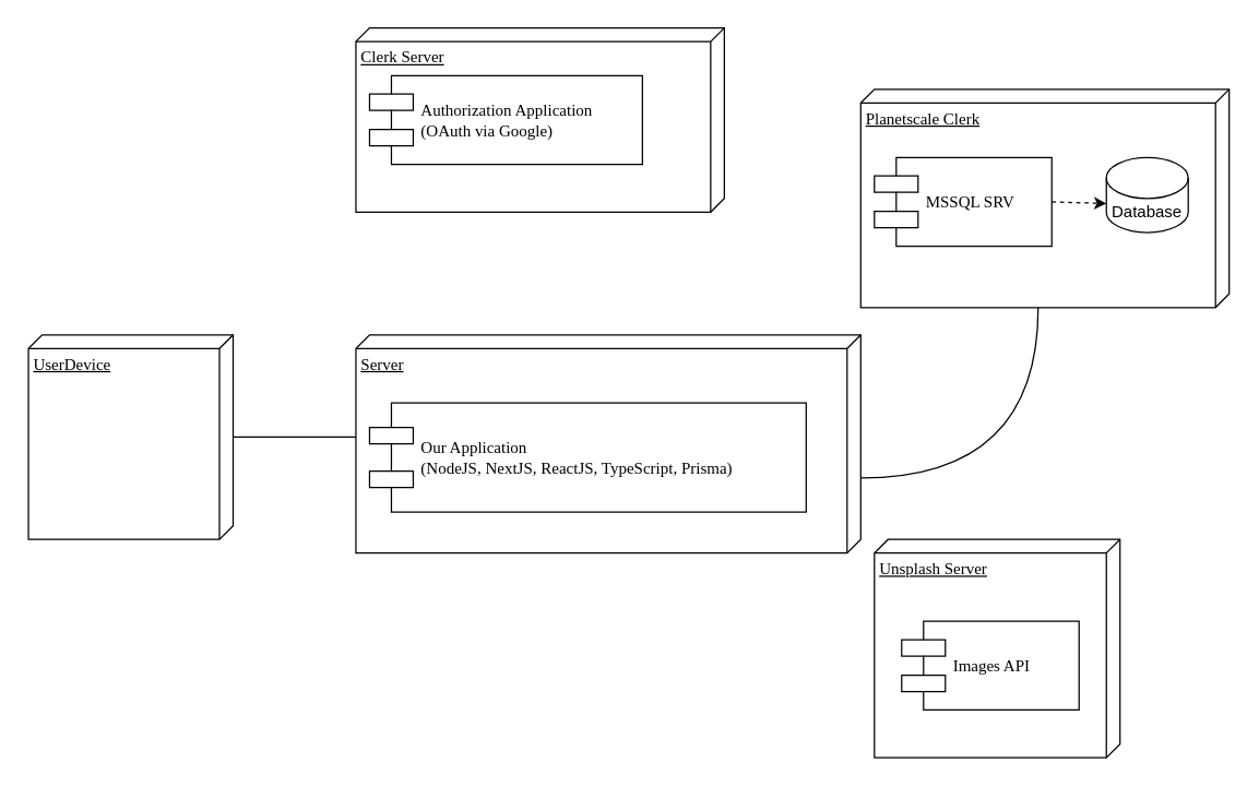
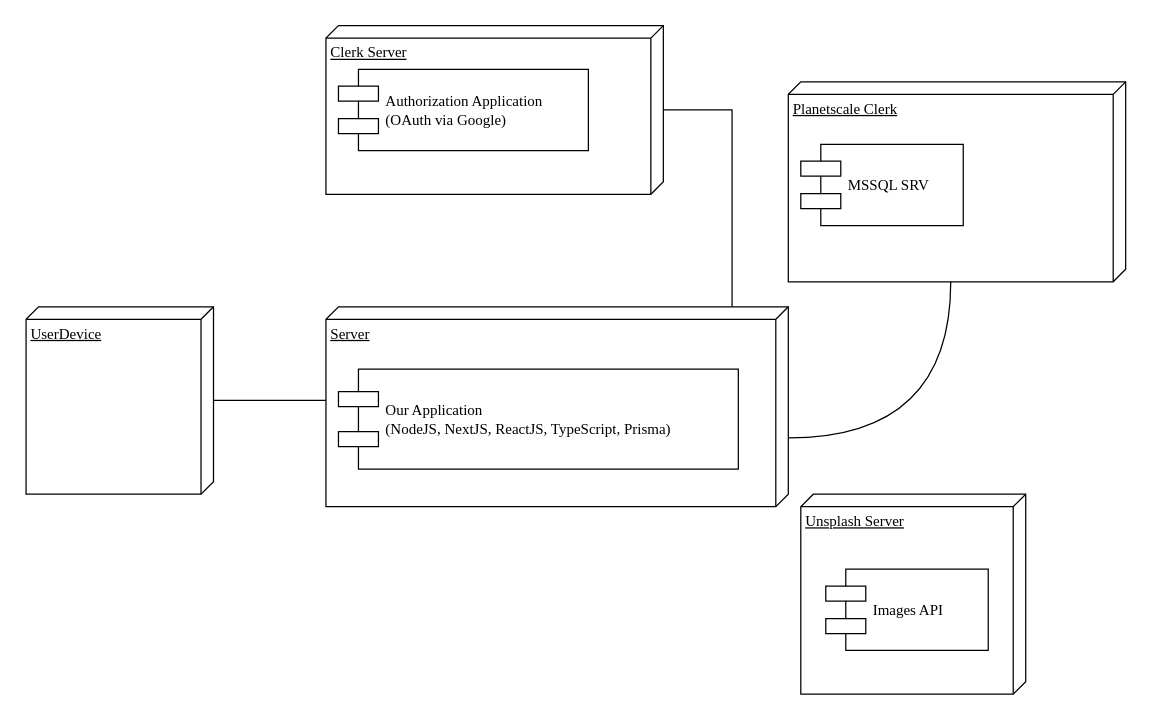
+ <mxCell id="7" style="edgeStyle=orthogonalEdgeStyle;rounded=0;html=1;labelBackgroundColor=none;startArrow=none;startFill=0;startSize=8;endArrow=none;endFill=0;endSize=16;fontFamily=Verdana;fontSize=12;" parent="1" source="4" target="3" edge="1"><mxGeometry relative="1" as="geometry"><Array as="points"><mxPoint x="585" y="320" /></Array></mxGeometry></mxCell>
- <mxCell id="10" value="Database" style="shape=cylinder3;whiteSpace=wrap;html=1;boundedLbl=1;backgroundOutline=1;size=15;" vertex="1" parent="1"><mxGeometry x="810" y="115" width="60" height="55" as="geometry" /></mxCell>
- <mxCell id="13" style="rounded=0;orthogonalLoop=1;jettySize=auto;html=1;exitX=1;exitY=0.5;exitDx=0;exitDy=0;entryX=0;entryY=0;entryDx=0;entryDy=33.75;entryPerimeter=0;dashed=1;" edge="1" parent="1" source="11" target="10"><mxGeometry relative="1" as="geometry" /></mxCell>
